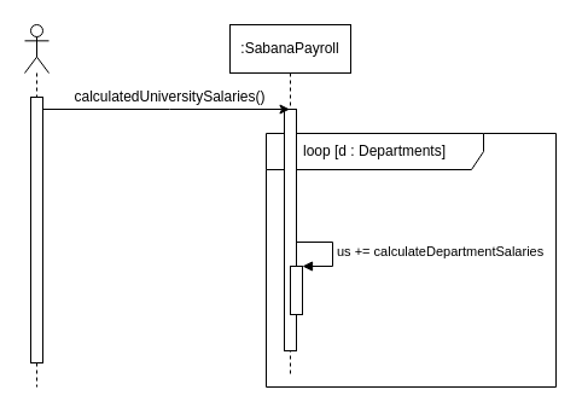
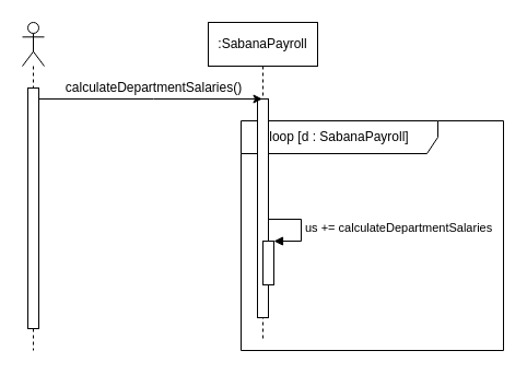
- <mxCell id="10" value="calculatedUniversitySalaries()" style="text;html=1;align=center;verticalAlign=middle;resizable=0;points=[];autosize=1;" vertex="1" parent="1"><mxGeometry x="55" y="70" width="170" height="20" as="geometry" /></mxCell>
+ <mxCell id="10" value="calculateDepartmentSalaries()" style="text;html=1;align=center;verticalAlign=middle;resizable=0;points=[];autosize=1;" vertex="1" parent="1"><mxGeometry x="55" y="70" width="170" height="20" as="geometry" /></mxCell>
- <mxCell id="2" value="loop [d : Departments]" style="shape=umlFrame;whiteSpace=wrap;html=1;width=180;height=30;" vertex="1" parent="1"><mxGeometry x="220" y="110" width="240" height="210" as="geometry" /></mxCell>
+ <mxCell id="2" value="loop [d : SabanaPayroll]" style="shape=umlFrame;whiteSpace=wrap;html=1;width=180;height=30;" vertex="1" parent="1"><mxGeometry x="220" y="110" width="240" height="210" as="geometry" /></mxCell>
